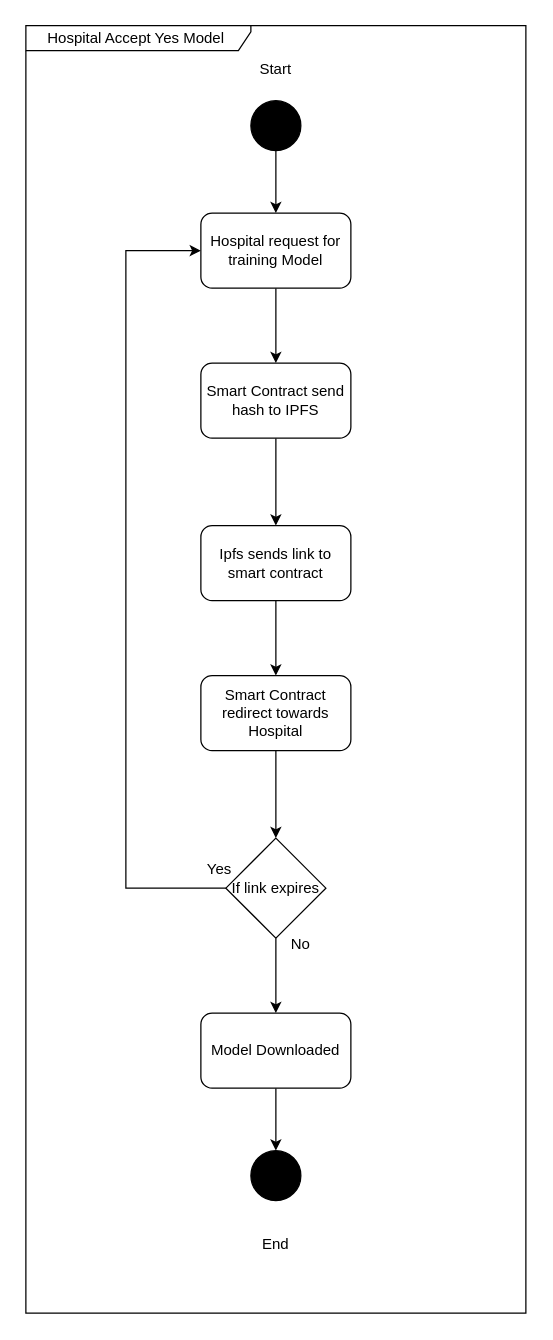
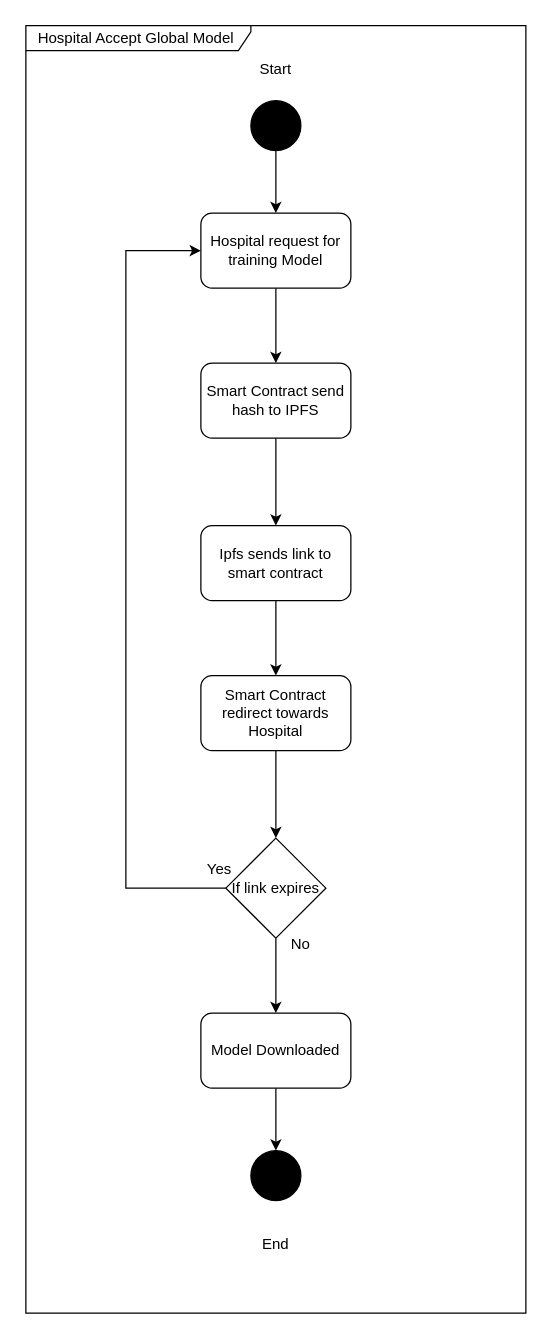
- <mxCell id="22" value="Hospital Accept Yes Model&amp;nbsp;" style="shape=umlFrame;whiteSpace=wrap;html=1;width=180;height=20;" vertex="1" parent="1"><mxGeometry x="20" y="20" width="400" height="1030" as="geometry" /></mxCell>
+ <mxCell id="22" value="Hospital Accept Global Model&amp;nbsp;" style="shape=umlFrame;whiteSpace=wrap;html=1;width=180;height=20;" vertex="1" parent="1"><mxGeometry x="20" y="20" width="400" height="1030" as="geometry" /></mxCell>
